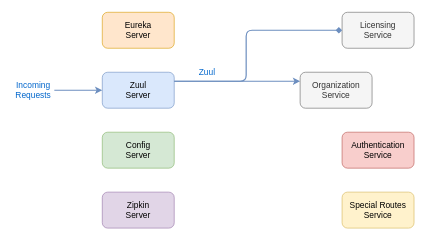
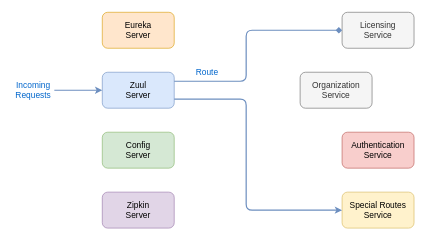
- <mxCell id="10" value="&lt;span style=&quot;font-size: 14px&quot;&gt;&lt;font color=&quot;#0066cc&quot;&gt;Zuul&lt;/font&gt;&lt;/span&gt;" style="text;html=1;strokeColor=none;fillColor=none;align=center;verticalAlign=middle;whiteSpace=wrap;rounded=0;" parent="1" vertex="1"><mxGeometry x="310" y="105" width="70" height="30" as="geometry" /></mxCell>
+ <mxCell id="10" value="&lt;span style=&quot;font-size: 14px&quot;&gt;&lt;font color=&quot;#0066cc&quot;&gt;Route&lt;/font&gt;&lt;/span&gt;" style="text;html=1;strokeColor=none;fillColor=none;align=center;verticalAlign=middle;whiteSpace=wrap;rounded=0;" parent="1" vertex="1"><mxGeometry x="310" y="105" width="70" height="30" as="geometry" /></mxCell>
- <mxCell id="11" value="" style="endArrow=classic;html=1;fillColor=#dae8fc;strokeColor=#6c8ebf;strokeWidth=2;exitX=1;exitY=0.25;exitDx=0;exitDy=0;entryX=0;entryY=0.25;entryDx=0;entryDy=0;" parent="1" source="3" target="7" edge="1"><mxGeometry width="50" height="50" relative="1" as="geometry"><mxPoint x="430" y="450" as="sourcePoint" /><mxPoint x="150" y="750" as="targetPoint" /><Array as="points"><mxPoint x="430" y="135" /></Array></mxGeometry></mxCell>
+ <mxCell id="13" value="" style="endArrow=classic;html=1;fillColor=#dae8fc;strokeColor=#6c8ebf;strokeWidth=2;exitX=1;exitY=0.75;exitDx=0;exitDy=0;entryX=0;entryY=0.5;entryDx=0;entryDy=0;" edge="1" parent="1" source="3" target="9"><mxGeometry width="50" height="50" relative="1" as="geometry"><mxPoint x="440" y="220" as="sourcePoint" /><mxPoint x="720" y="220" as="targetPoint" /><Array as="points"><mxPoint x="410" y="165" /><mxPoint x="410" y="350" /></Array></mxGeometry></mxCell>
